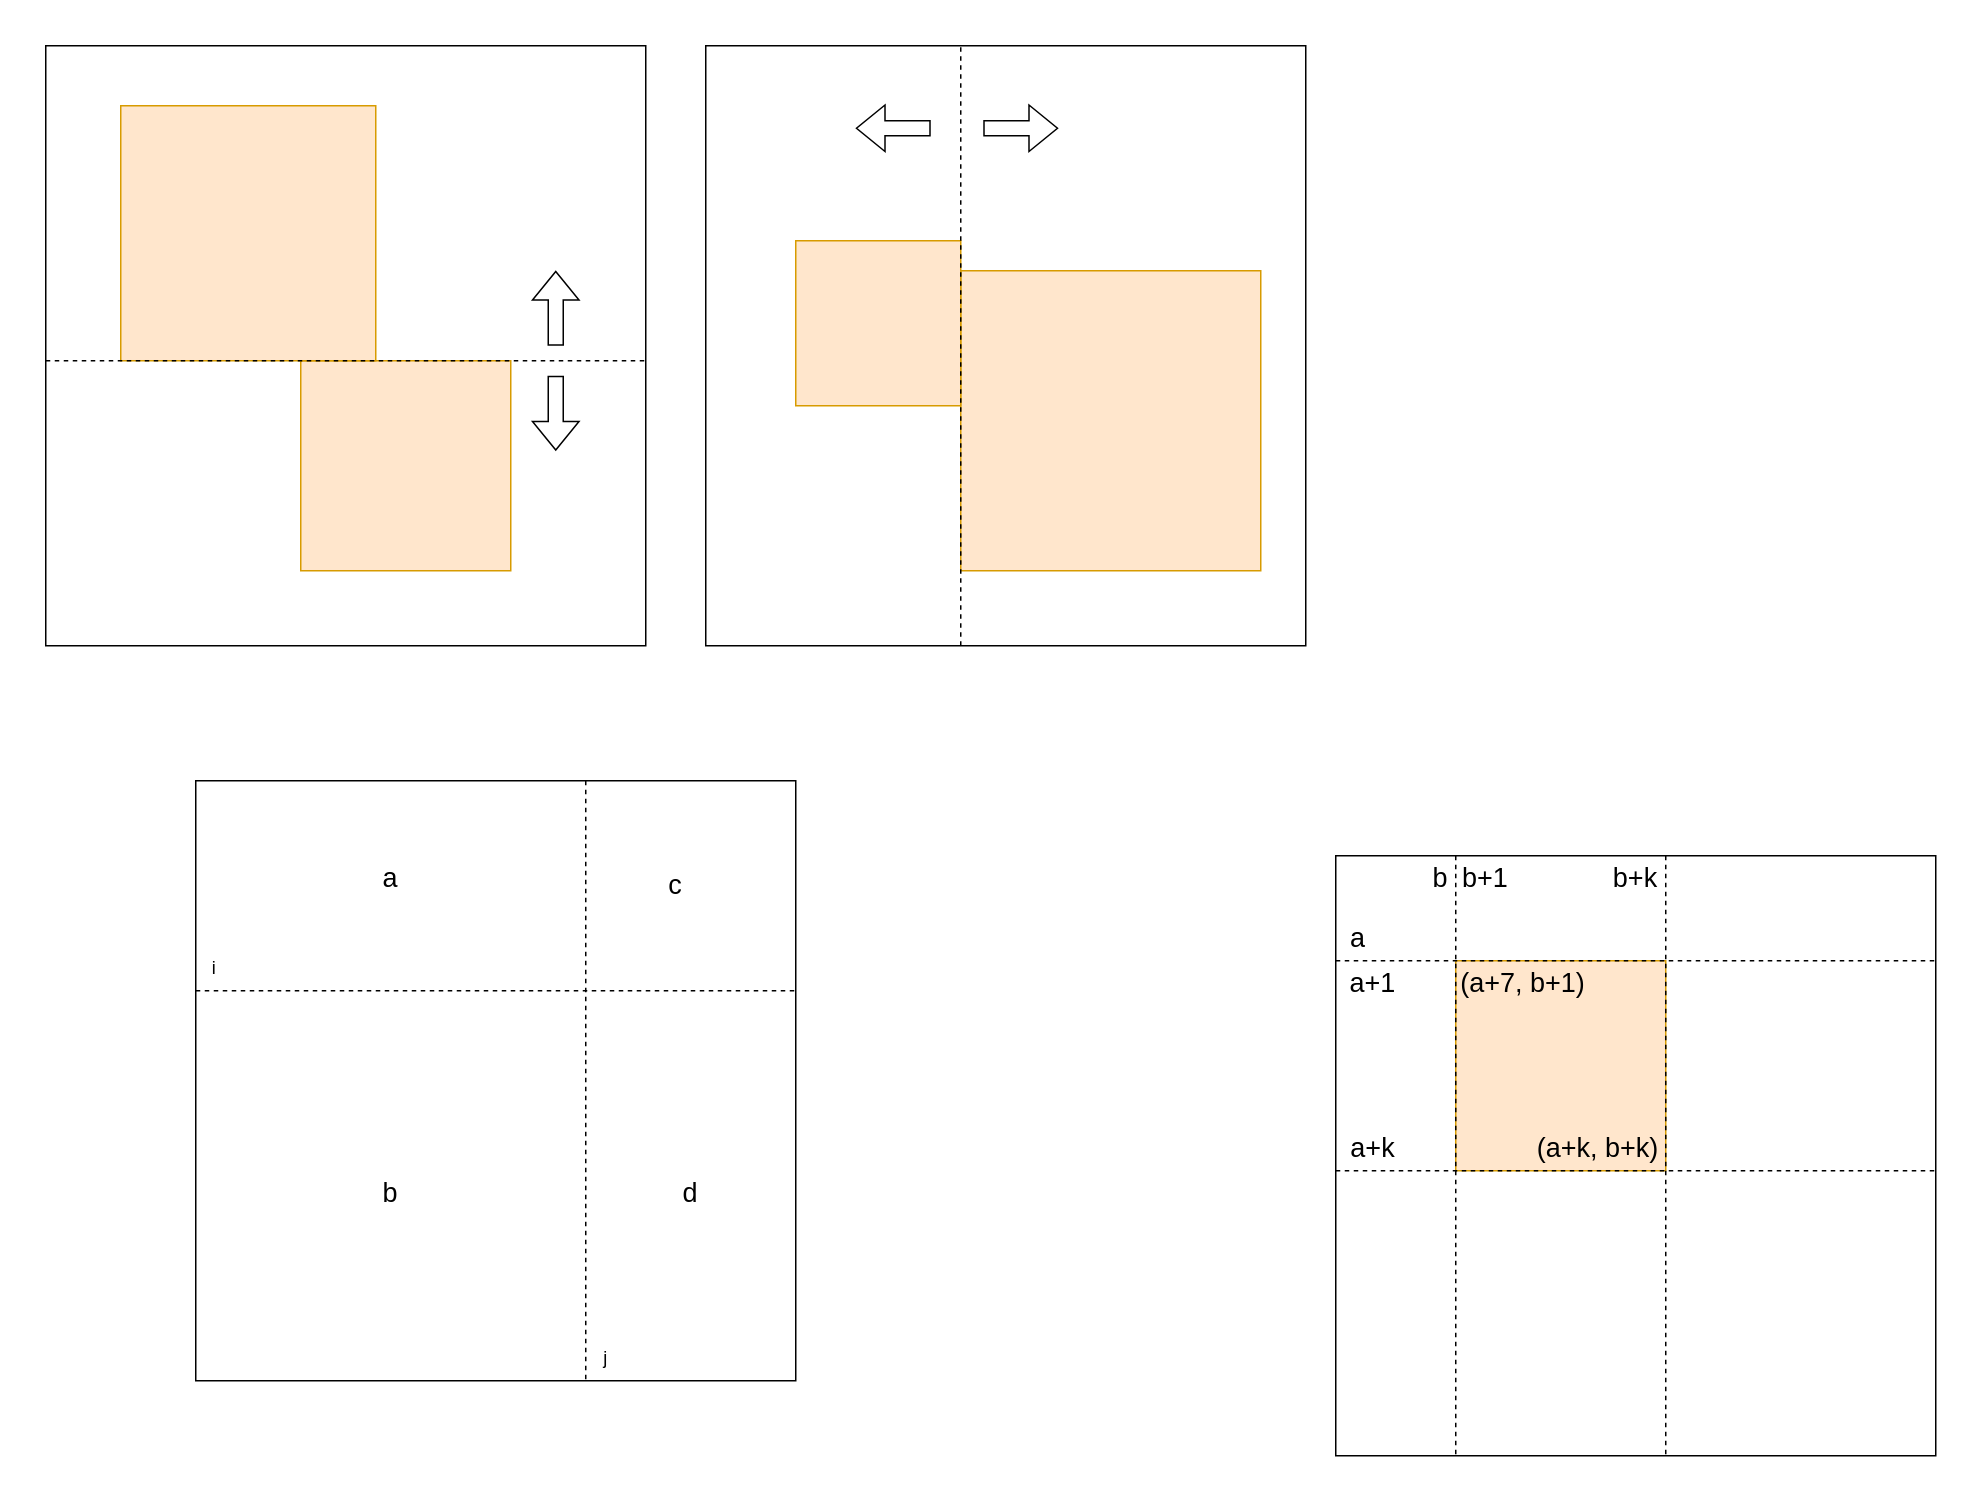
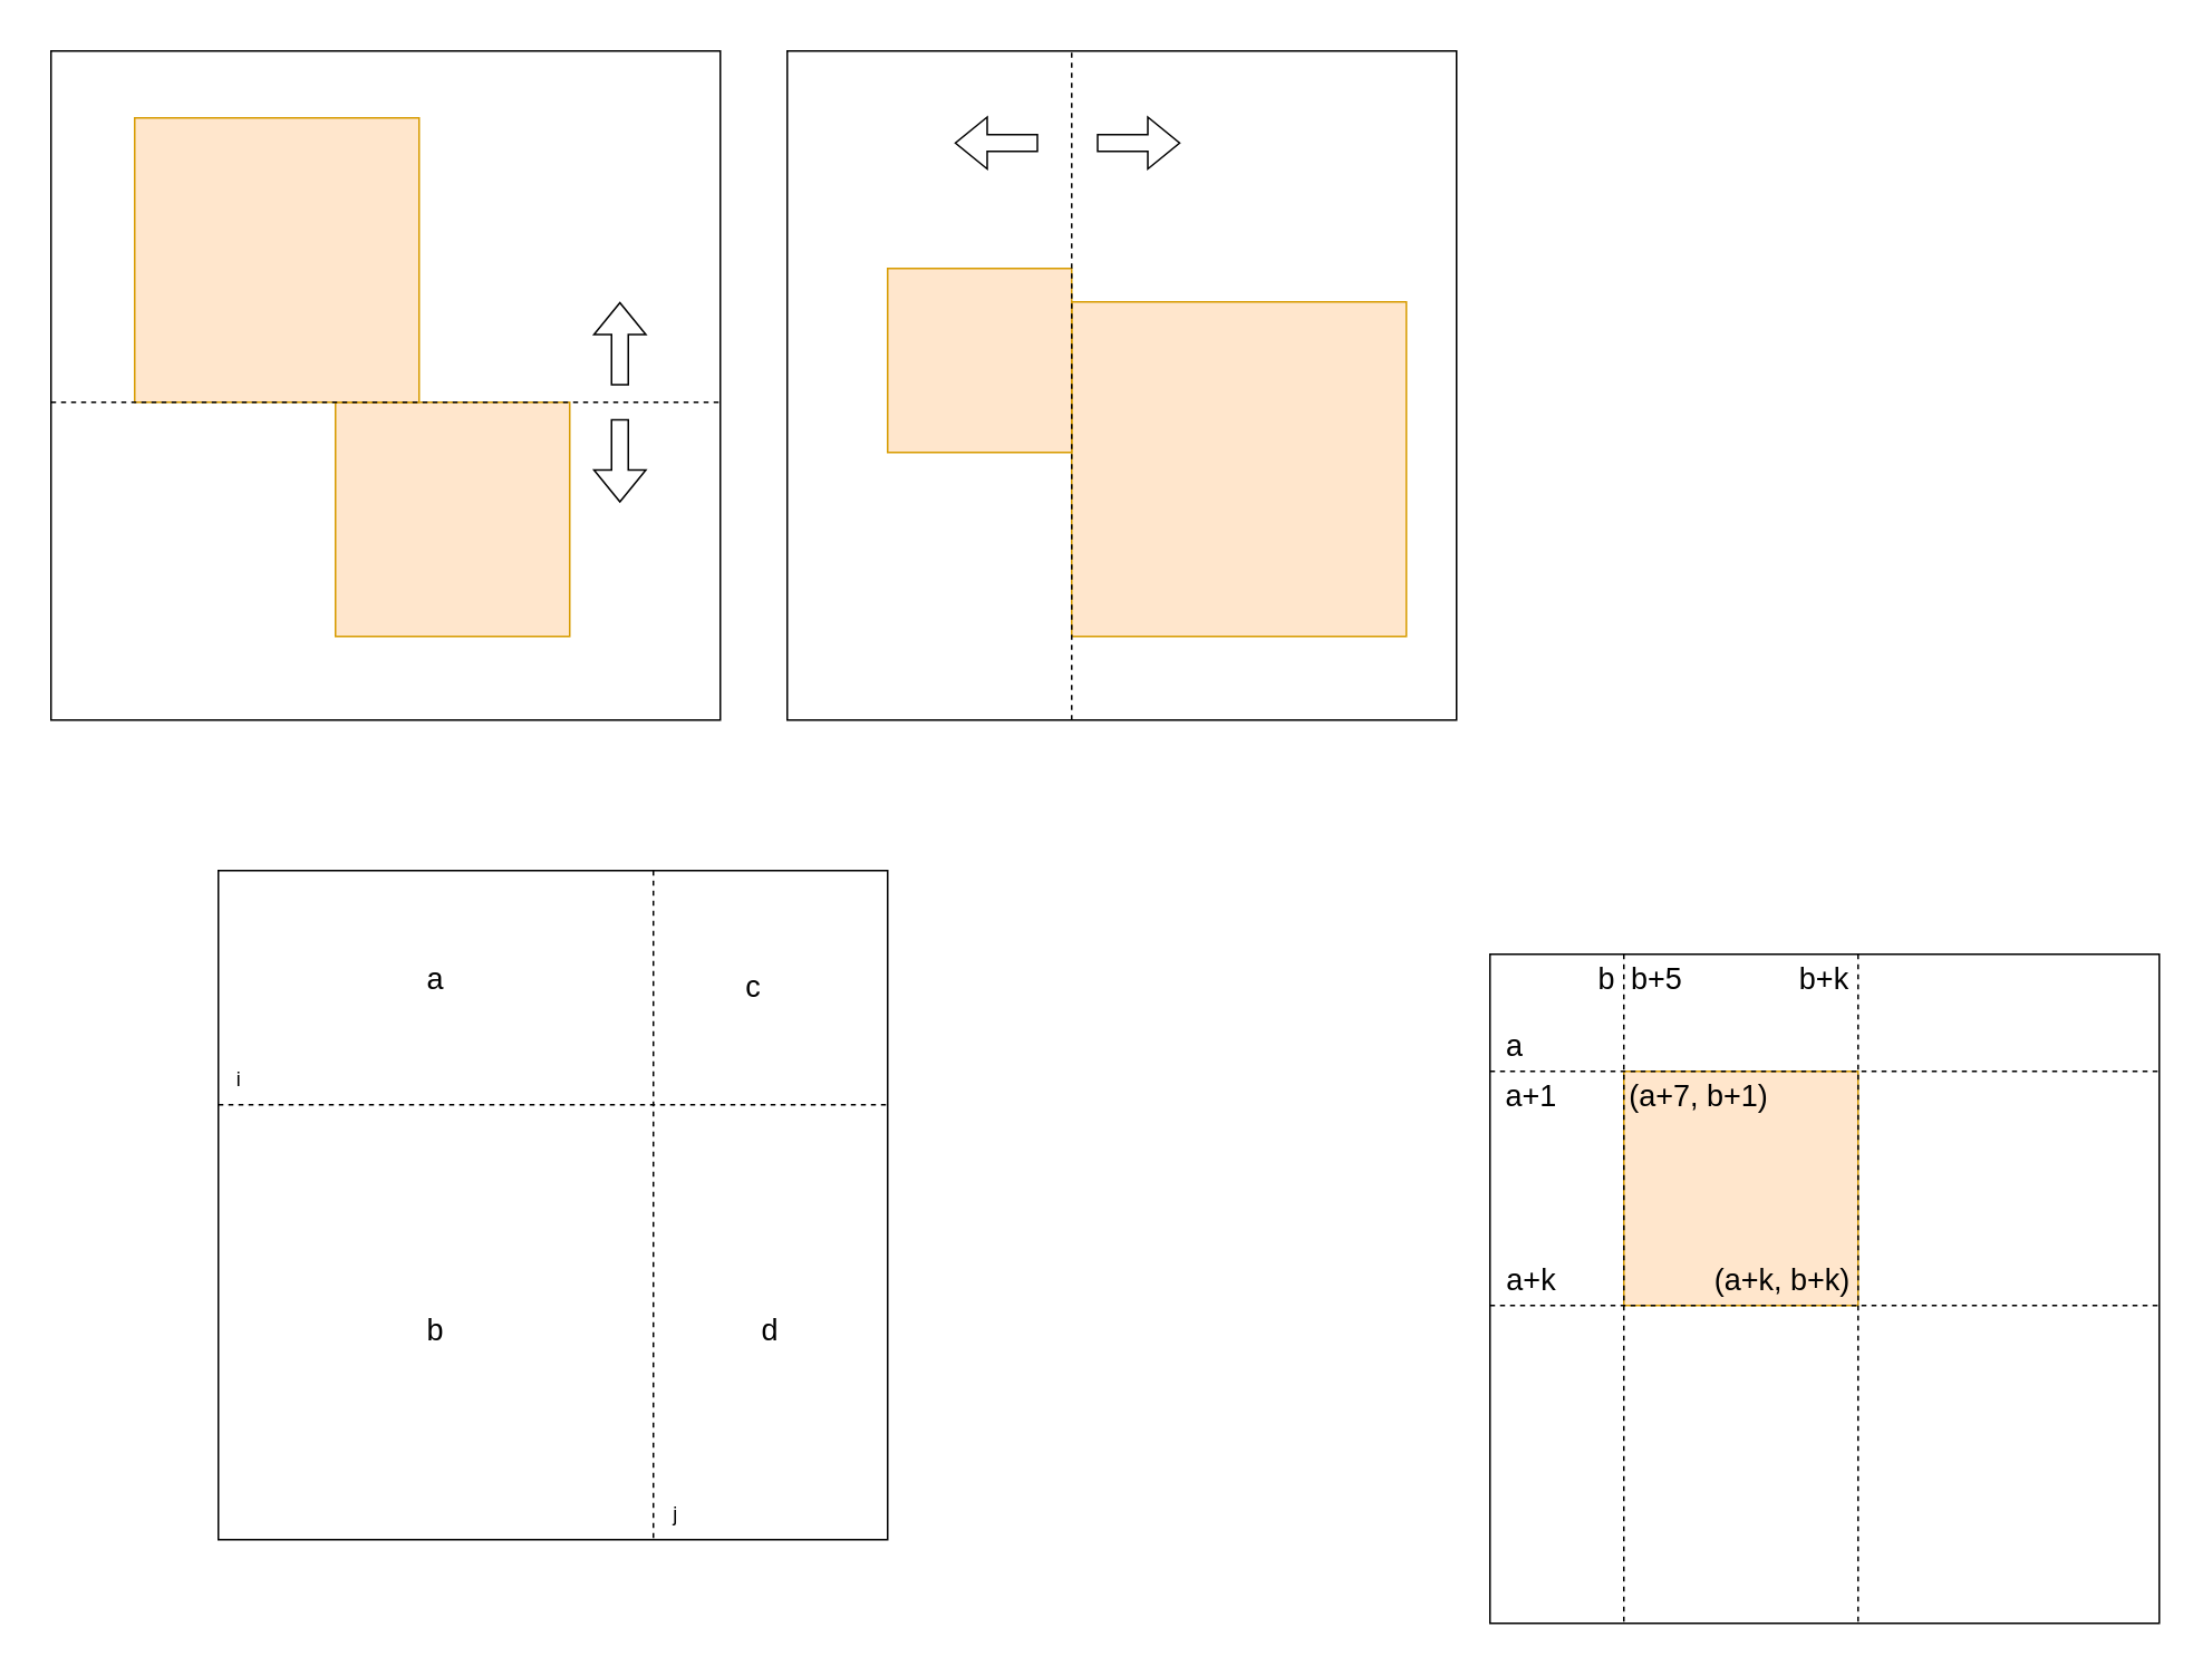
- <mxCell id="38" value="b+1" style="text;html=1;align=center;verticalAlign=middle;whiteSpace=wrap;rounded=0;fontSize=18;" vertex="1" parent="1"><mxGeometry x="970" y="570" width="40" height="30" as="geometry" /></mxCell>
+ <mxCell id="38" value="b+5" style="text;html=1;align=center;verticalAlign=middle;whiteSpace=wrap;rounded=0;fontSize=18;" vertex="1" parent="1"><mxGeometry x="970" y="570" width="40" height="30" as="geometry" /></mxCell>
